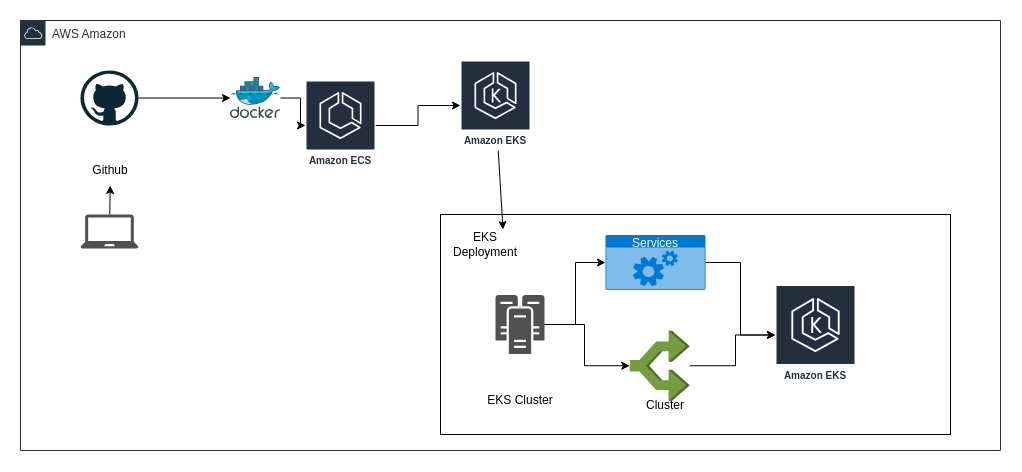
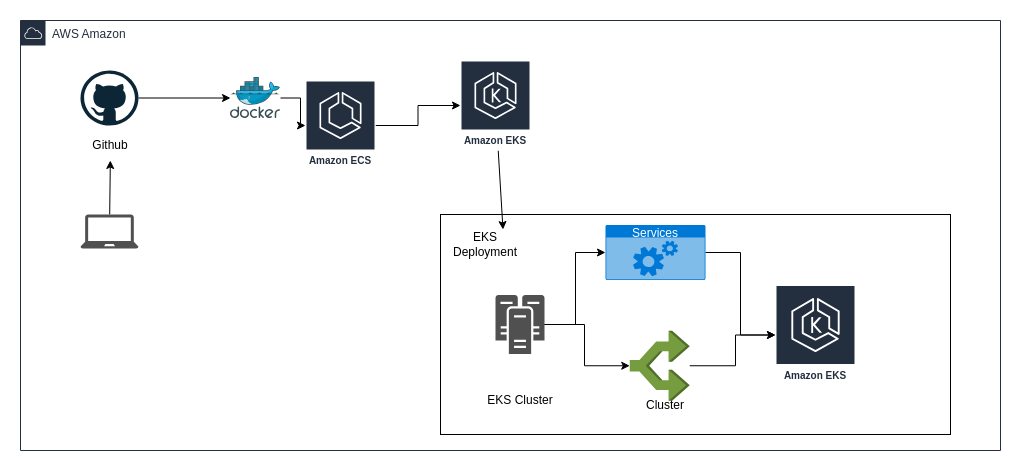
- <mxCell id="18" value="Github" style="text;strokeColor=none;align=center;fillColor=none;html=1;verticalAlign=middle;whiteSpace=wrap;rounded=0;" vertex="1" parent="2"><mxGeometry x="60" y="135" width="60" height="30" as="geometry" /></mxCell>
+ <mxCell id="18" value="Github" style="text;strokeColor=none;align=center;fillColor=none;html=1;verticalAlign=middle;whiteSpace=wrap;rounded=0;" vertex="1" parent="2"><mxGeometry x="60" y="110" width="60" height="30" as="geometry" /></mxCell>
- <mxCell id="10" value="Services" style="html=1;whiteSpace=wrap;strokeColor=none;fillColor=#0079D6;labelPosition=center;verticalLabelPosition=middle;verticalAlign=top;align=center;fontSize=12;outlineConnect=0;spacingTop=-6;fontColor=#FFFFFF;sketch=0;shape=mxgraph.sitemap.services;" vertex="1" parent="2"><mxGeometry x="585" y="214.5" width="100" height="55" as="geometry" /></mxCell>
+ <mxCell id="10" value="Services" style="html=1;whiteSpace=wrap;strokeColor=none;fillColor=#0079D6;labelPosition=center;verticalLabelPosition=middle;verticalAlign=top;align=center;fontSize=12;outlineConnect=0;spacingTop=-6;fontColor=#FFFFFF;sketch=0;shape=mxgraph.sitemap.services;" vertex="1" parent="2"><mxGeometry x="585" y="204.5" width="100" height="55" as="geometry" /></mxCell>
